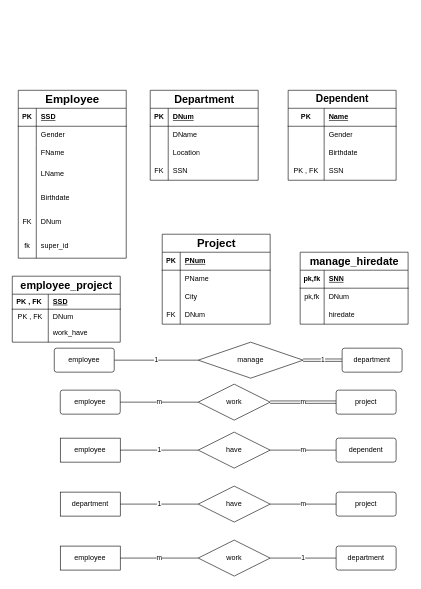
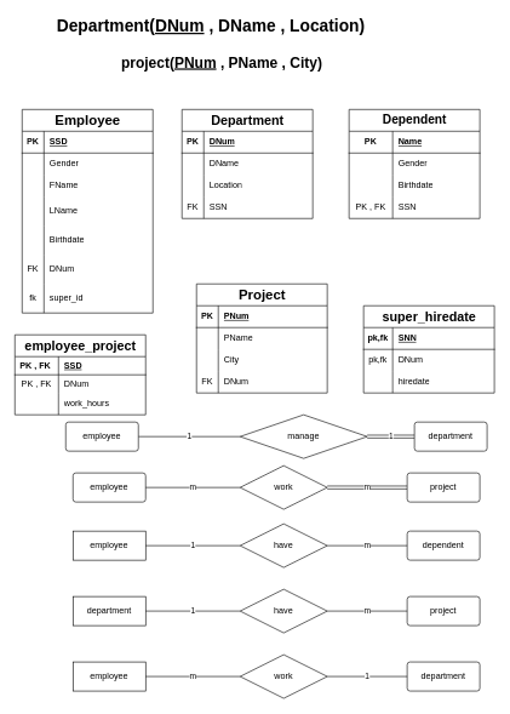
+ <mxCell id="65" value="Department(&lt;u&gt;DNum&lt;/u&gt; , DName , Location)" style="text;html=1;align=center;verticalAlign=middle;whiteSpace=wrap;rounded=0;fontStyle=1;fontSize=23;" parent="1" vertex="1"><mxGeometry x="50" y="20" width="480" height="30" as="geometry" /></mxCell>
+ <mxCell id="66" value="project(&lt;u&gt;PNum&lt;/u&gt; , PName , City)" style="text;html=1;align=center;verticalAlign=middle;whiteSpace=wrap;rounded=0;fontSize=20;fontStyle=1" parent="1" vertex="1"><mxGeometry x="80" y="70" width="450" height="30" as="geometry" /></mxCell>
- <mxCell id="102" value="manage_hiredate" style="shape=table;startSize=30;container=1;collapsible=1;childLayout=tableLayout;fixedRows=1;rowLines=0;fontStyle=1;align=center;resizeLast=1;html=1;fontSize=18;" vertex="1" parent="1"><mxGeometry x="500" y="420" width="180" height="120" as="geometry" /></mxCell>
+ <mxCell id="102" value="super_hiredate" style="shape=table;startSize=30;container=1;collapsible=1;childLayout=tableLayout;fixedRows=1;rowLines=0;fontStyle=1;align=center;resizeLast=1;html=1;fontSize=18;" vertex="1" parent="1"><mxGeometry x="500" y="420" width="180" height="120" as="geometry" /></mxCell>
- <mxCell id="81" value="work_have" style="shape=partialRectangle;connectable=0;fillColor=none;top=0;left=0;bottom=0;right=0;align=left;spacingLeft=6;overflow=hidden;whiteSpace=wrap;html=1;" parent="79" vertex="1"><mxGeometry x="60" width="120" height="30" as="geometry"><mxRectangle width="120" height="30" as="alternateBounds" /></mxGeometry></mxCell>
+ <mxCell id="81" value="work_hours" style="shape=partialRectangle;connectable=0;fillColor=none;top=0;left=0;bottom=0;right=0;align=left;spacingLeft=6;overflow=hidden;whiteSpace=wrap;html=1;" parent="79" vertex="1"><mxGeometry x="60" width="120" height="30" as="geometry"><mxRectangle width="120" height="30" as="alternateBounds" /></mxGeometry></mxCell>
